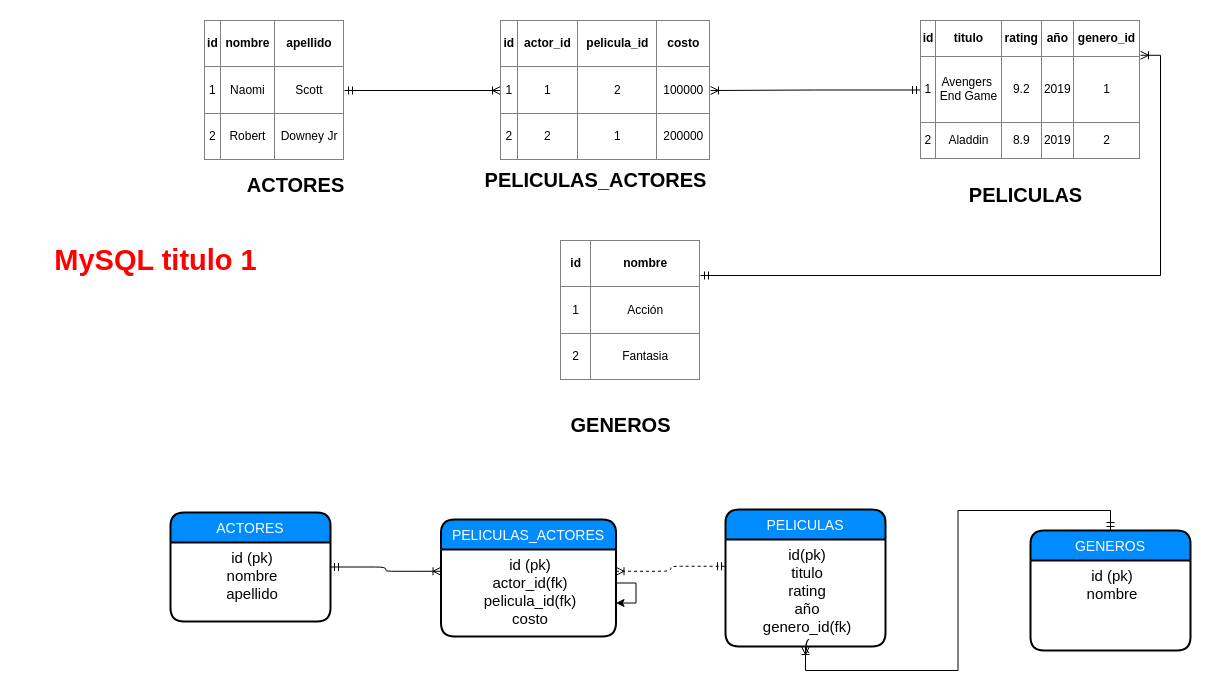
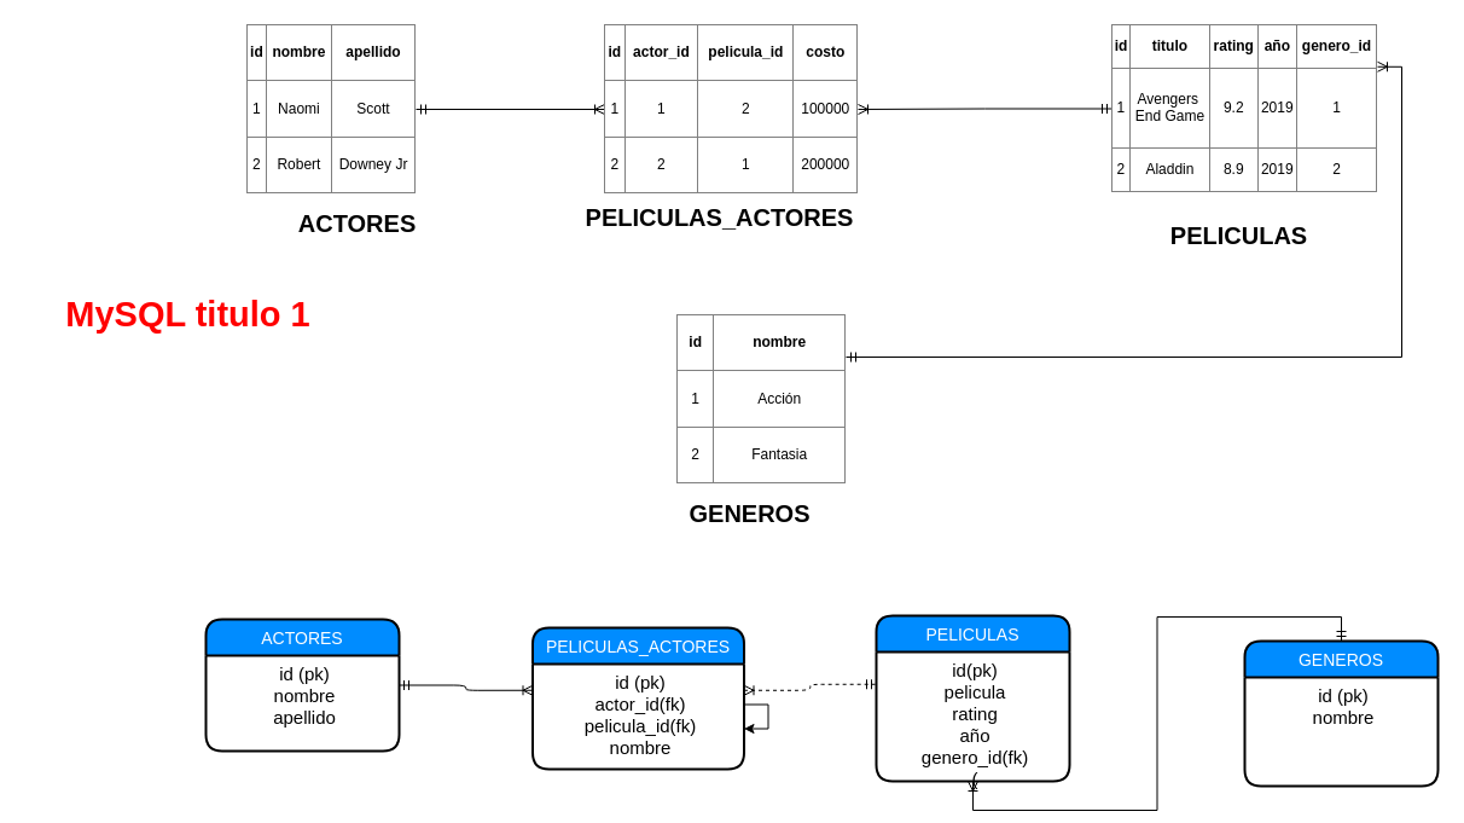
- <mxCell id="3" value="&lt;table border=&quot;1&quot; width=&quot;100%&quot; style=&quot;width: 100% ; height: 100% ; border-collapse: collapse&quot;&gt;&lt;tbody&gt;&lt;tr&gt;&lt;td align=&quot;center&quot;&gt;&lt;b&gt;id&lt;/b&gt;&lt;/td&gt;&lt;td align=&quot;center&quot;&gt;&lt;b&gt;nombre&lt;/b&gt;&lt;/td&gt;&lt;/tr&gt;&lt;tr&gt;&lt;td align=&quot;center&quot;&gt;1&lt;/td&gt;&lt;td align=&quot;center&quot;&gt;Acción&lt;/td&gt;&lt;/tr&gt;&lt;tr&gt;&lt;td align=&quot;center&quot;&gt;2&lt;/td&gt;&lt;td align=&quot;center&quot;&gt;Fantasia&lt;/td&gt;&lt;/tr&gt;&lt;/tbody&gt;&lt;/table&gt;" style="text;html=1;overflow=fill;rounded=0;glass=0;comic=0;shadow=0;" vertex="1" parent="1"><mxGeometry x="560" y="240" width="140" height="140" as="geometry" /></mxCell>
+ <mxCell id="3" value="&lt;table border=&quot;1&quot; width=&quot;100%&quot; style=&quot;width: 100% ; height: 100% ; border-collapse: collapse&quot;&gt;&lt;tbody&gt;&lt;tr&gt;&lt;td align=&quot;center&quot;&gt;&lt;b&gt;id&lt;/b&gt;&lt;/td&gt;&lt;td align=&quot;center&quot;&gt;&lt;b&gt;nombre&lt;/b&gt;&lt;/td&gt;&lt;/tr&gt;&lt;tr&gt;&lt;td align=&quot;center&quot;&gt;1&lt;/td&gt;&lt;td align=&quot;center&quot;&gt;Acción&lt;/td&gt;&lt;/tr&gt;&lt;tr&gt;&lt;td align=&quot;center&quot;&gt;2&lt;/td&gt;&lt;td align=&quot;center&quot;&gt;Fantasia&lt;/td&gt;&lt;/tr&gt;&lt;/tbody&gt;&lt;/table&gt;" style="text;html=1;overflow=fill;rounded=0;glass=0;comic=0;shadow=0;" vertex="1" parent="1"><mxGeometry x="560" y="260" width="140" height="140" as="geometry" /></mxCell>
- <mxCell id="19" value="id(pk)&#10;titulo&#10;rating&#10;año&#10;genero_id(fk)&#10;(" style="align=center;strokeColor=none;fillColor=none;spacingLeft=4;fontSize=15;verticalAlign=top;resizable=0;rotatable=0;part=1;" vertex="1" parent="18"><mxGeometry y="30" width="160" height="107" as="geometry" /></mxCell>
+ <mxCell id="19" value="id(pk)&#10;pelicula&#10;rating&#10;año&#10;genero_id(fk)&#10;(" style="align=center;strokeColor=none;fillColor=none;spacingLeft=4;fontSize=15;verticalAlign=top;resizable=0;rotatable=0;part=1;" vertex="1" parent="18"><mxGeometry y="30" width="160" height="107" as="geometry" /></mxCell>
- <mxCell id="23" value="id (pk)&#10;actor_id(fk)&#10;pelicula_id(fk)&#10;costo&#10;" style="align=center;strokeColor=none;fillColor=none;spacingLeft=4;fontSize=15;verticalAlign=top;resizable=0;rotatable=0;part=1;" vertex="1" parent="22"><mxGeometry y="30" width="175" height="87" as="geometry" /></mxCell>
+ <mxCell id="23" value="id (pk)&#10;actor_id(fk)&#10;pelicula_id(fk)&#10;nombre&#10;" style="align=center;strokeColor=none;fillColor=none;spacingLeft=4;fontSize=15;verticalAlign=top;resizable=0;rotatable=0;part=1;" vertex="1" parent="22"><mxGeometry y="30" width="175" height="87" as="geometry" /></mxCell>
